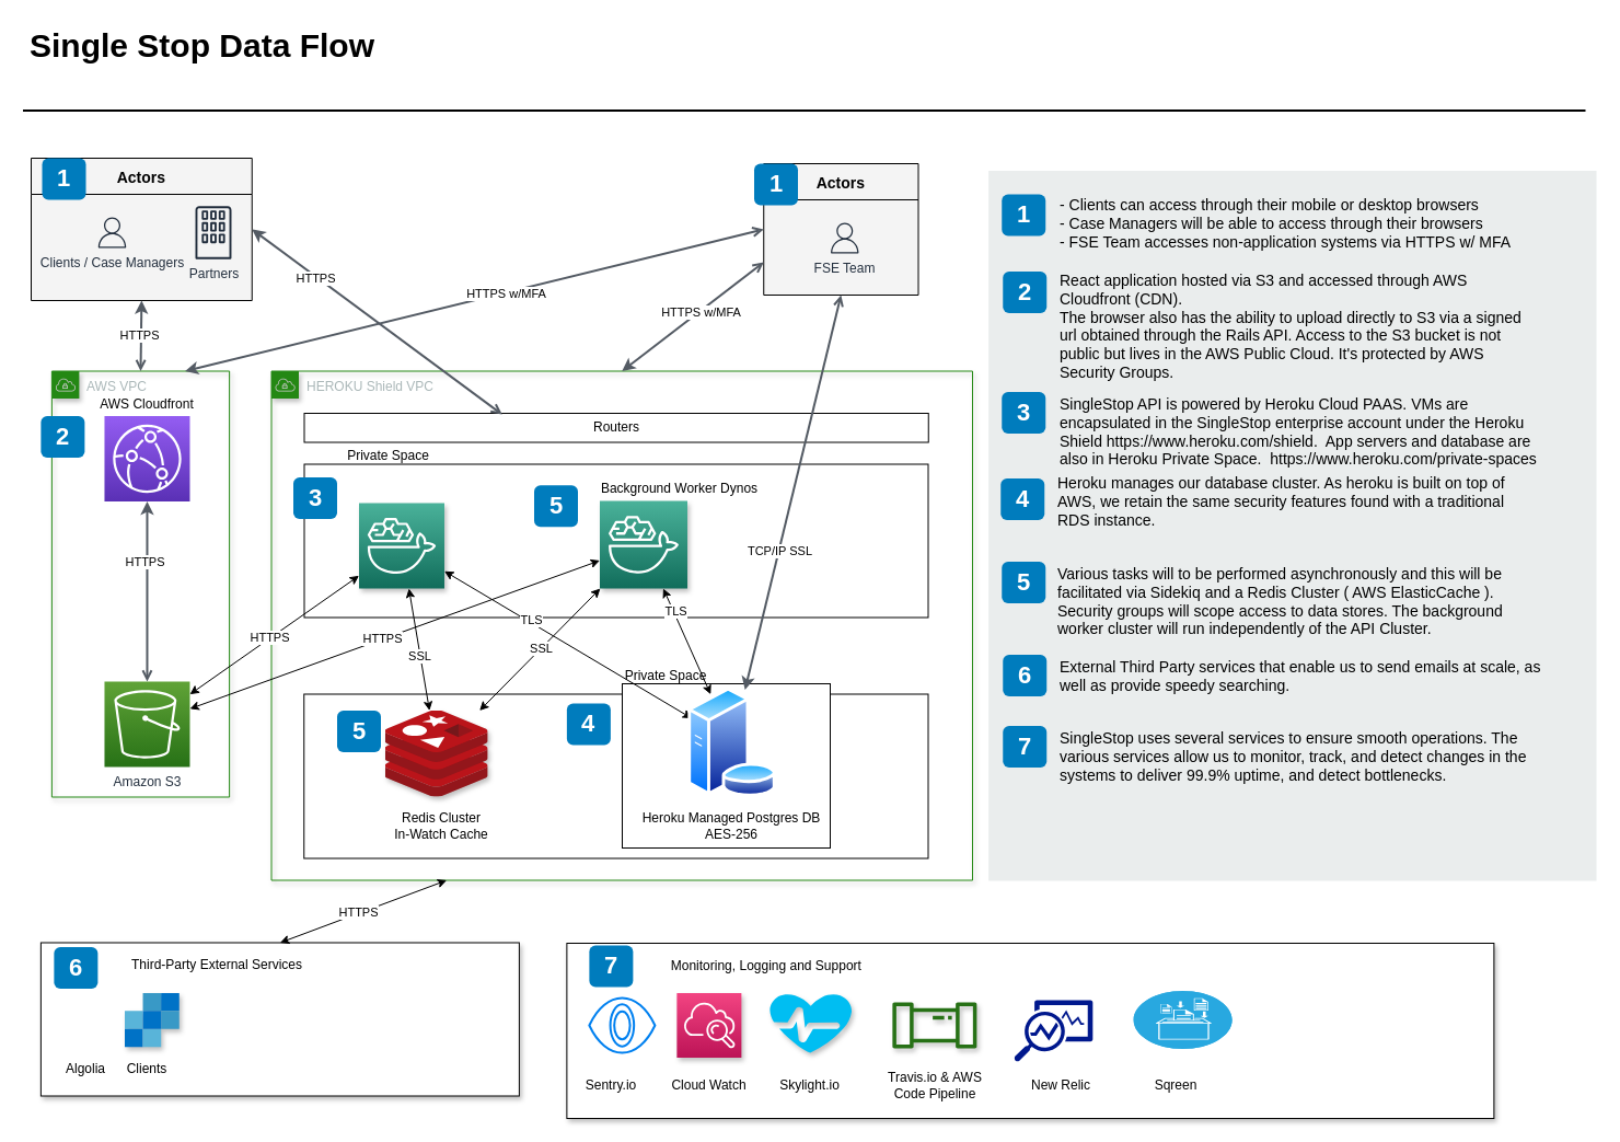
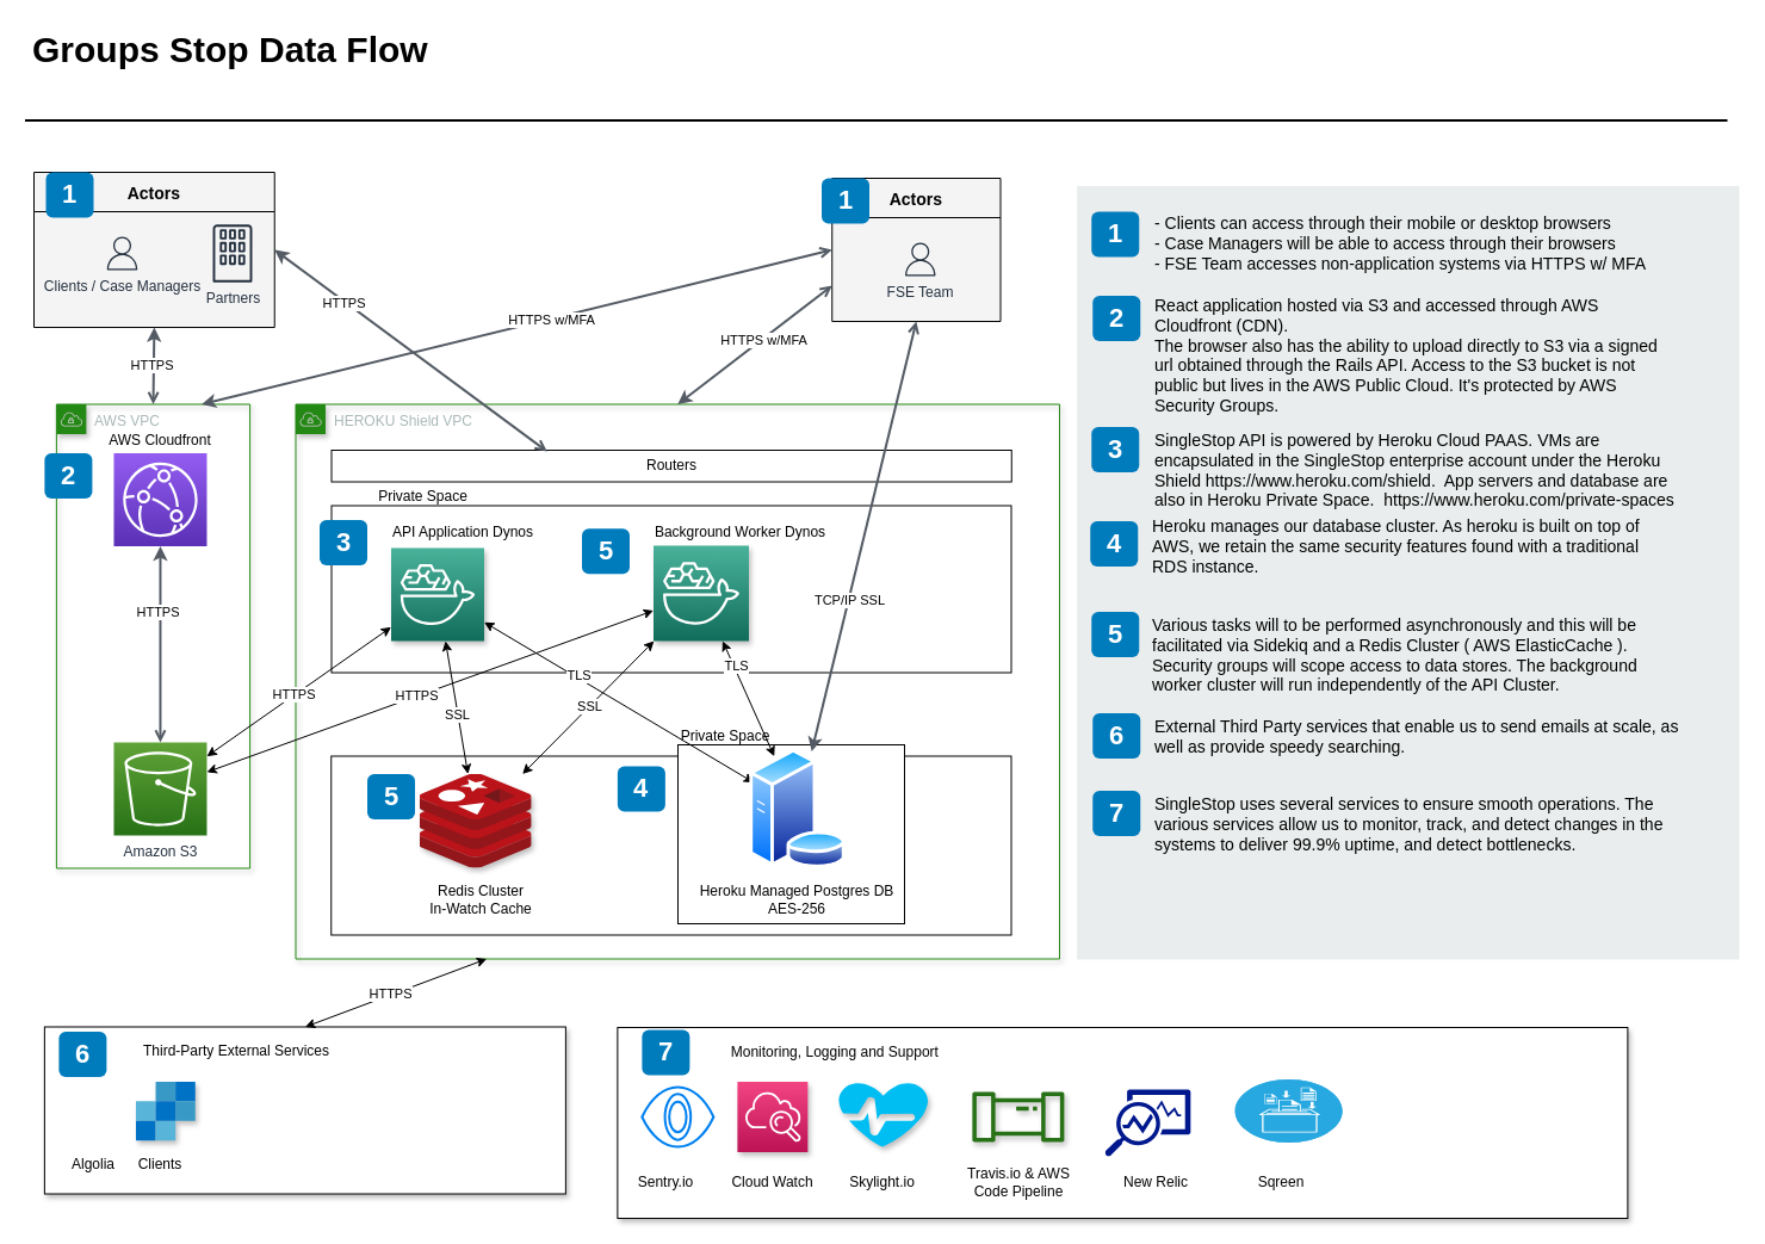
- <mxCell id="18" value="Single Stop Data Flow" style="text;html=1;resizable=0;points=[];autosize=1;align=left;verticalAlign=top;spacingTop=-4;fontSize=30;fontStyle=1;labelBackgroundColor=none;" parent="1" vertex="1"><mxGeometry x="24.5" y="20.5" width="330" height="40" as="geometry" /></mxCell>
+ <mxCell id="18" value="Groups Stop Data Flow" style="text;html=1;resizable=0;points=[];autosize=1;align=left;verticalAlign=top;spacingTop=-4;fontSize=30;fontStyle=1;labelBackgroundColor=none;" parent="1" vertex="1"><mxGeometry x="24.5" y="20.5" width="330" height="40" as="geometry" /></mxCell>
+ <mxCell id="41" value="API Application Dynos" style="text;html=1;strokeColor=none;fillColor=none;align=center;verticalAlign=middle;whiteSpace=wrap;rounded=0;shadow=1;" parent="1" vertex="1"><mxGeometry x="317.5" y="435.5" width="140" height="20" as="geometry" /></mxCell>
